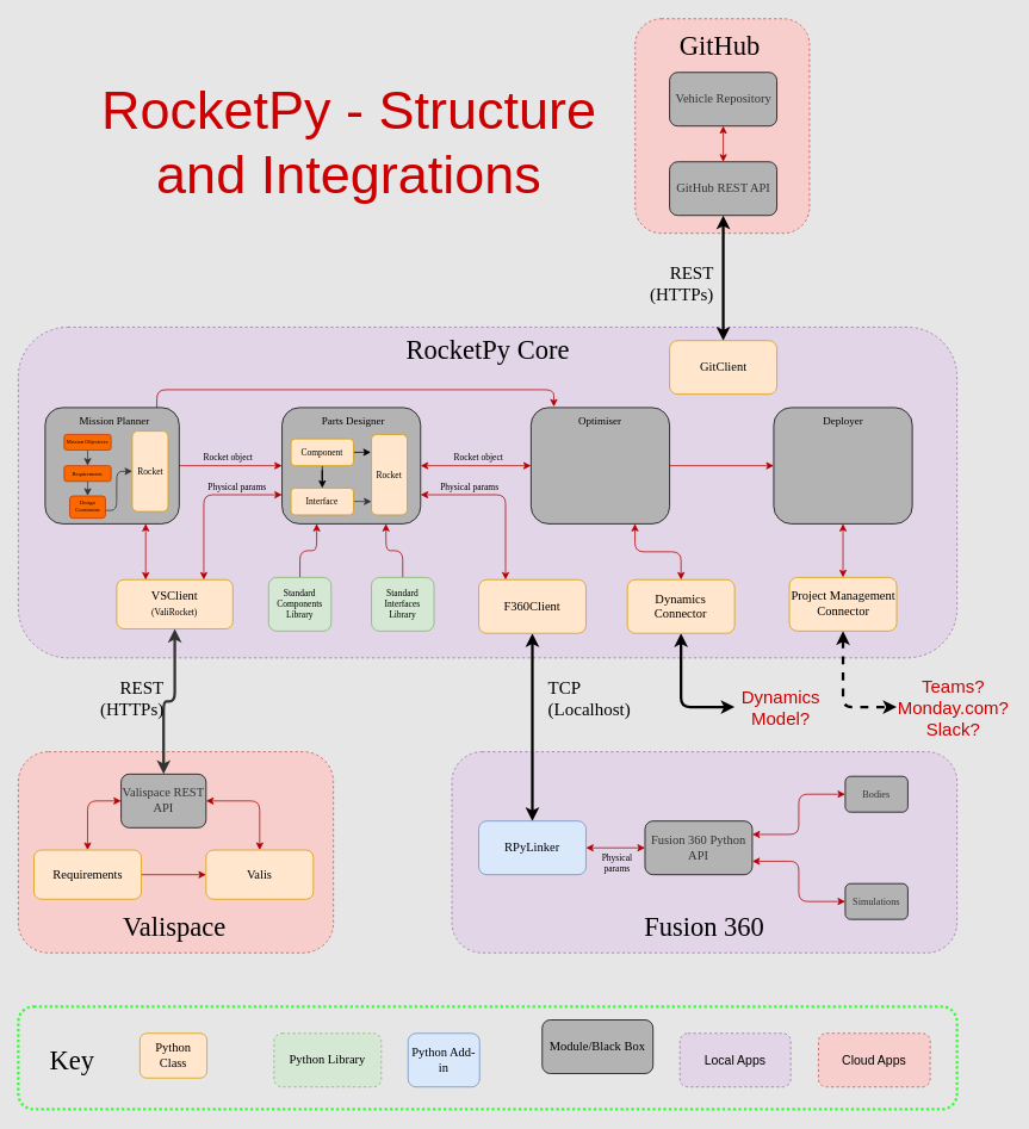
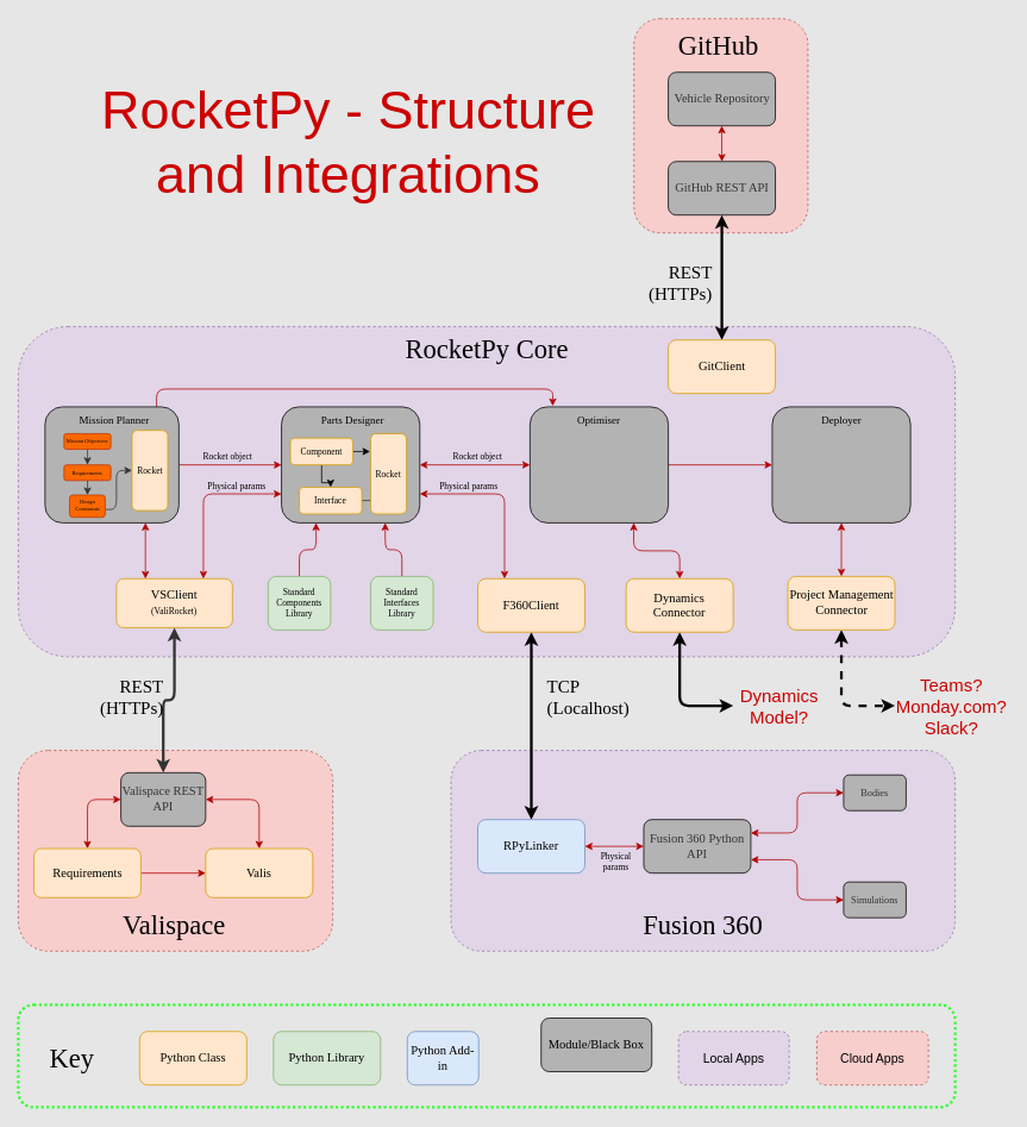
- <mxCell id="20" value="Interface" style="rounded=1;whiteSpace=wrap;html=1;fontFamily=Verdana;fontSize=10;fillColor=#ffe6cc;strokeColor=#d79b00;" vertex="1" parent="1"><mxGeometry x="325" y="545" width="70" height="30" as="geometry" /></mxCell>
+ <mxCell id="20" value="Interface" style="rounded=1;whiteSpace=wrap;html=1;fontFamily=Verdana;fontSize=10;fillColor=#ffe6cc;strokeColor=#d79b00;" vertex="1" parent="1"><mxGeometry x="335" y="545" width="70" height="30" as="geometry" /></mxCell>
- <mxCell id="38" value="Python Class" style="rounded=1;whiteSpace=wrap;html=1;fontFamily=Verdana;fontSize=14;fillColor=#ffe6cc;strokeColor=#d79b00;" vertex="1" parent="1"><mxGeometry x="156" y="1155" width="75" height="50" as="geometry" /></mxCell>
+ <mxCell id="38" value="Python Class" style="rounded=1;whiteSpace=wrap;html=1;fontFamily=Verdana;fontSize=14;fillColor=#ffe6cc;strokeColor=#d79b00;" vertex="1" parent="1"><mxGeometry x="156" y="1155" width="120" height="60" as="geometry" /></mxCell>
- <mxCell id="39" value="Python Library" style="rounded=1;whiteSpace=wrap;html=1;fontFamily=Verdana;fontSize=14;fillColor=#d5e8d4;strokeColor=#82b366;dashed=1;" vertex="1" parent="1"><mxGeometry x="306" y="1155" width="120" height="60" as="geometry" /></mxCell>
+ <mxCell id="39" value="Python Library" style="rounded=1;whiteSpace=wrap;html=1;fontFamily=Verdana;fontSize=14;fillColor=#d5e8d4;strokeColor=#82b366;" vertex="1" parent="1"><mxGeometry x="306" y="1155" width="120" height="60" as="geometry" /></mxCell>
